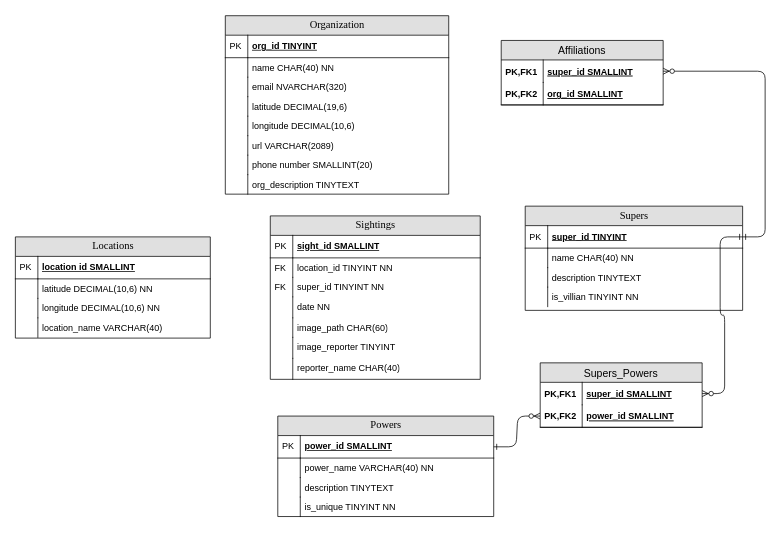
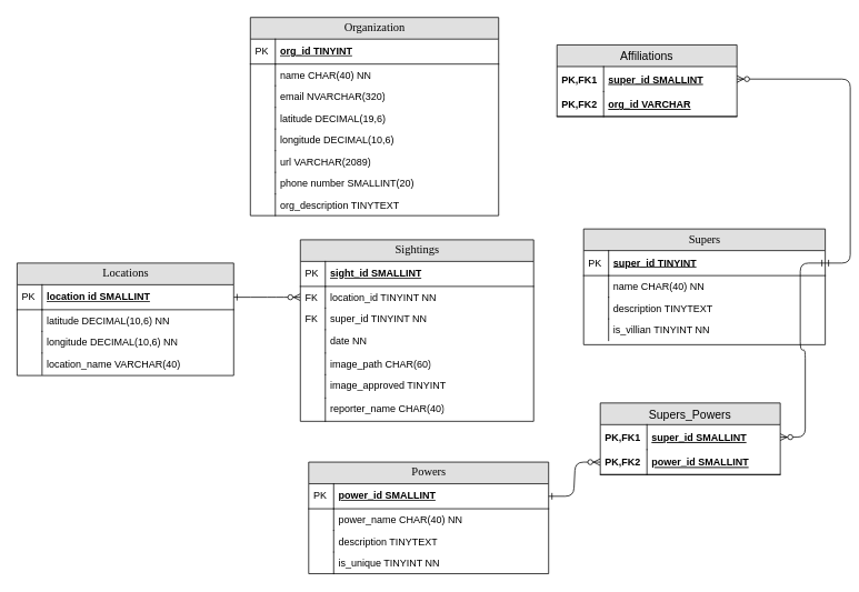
- <mxCell id="15" value="org_id SMALLINT" style="shape=partialRectangle;top=0;left=0;right=0;bottom=1;align=left;verticalAlign=middle;fillColor=none;spacingLeft=60;spacingRight=4;overflow=hidden;rotatable=0;points=[[0,0.5],[1,0.5]];portConstraint=eastwest;dropTarget=0;fontStyle=5;fontSize=12;" parent="12" vertex="1"><mxGeometry y="56" width="216" height="30" as="geometry" /></mxCell>
+ <mxCell id="15" value="org_id VARCHAR" style="shape=partialRectangle;top=0;left=0;right=0;bottom=1;align=left;verticalAlign=middle;fillColor=none;spacingLeft=60;spacingRight=4;overflow=hidden;rotatable=0;points=[[0,0.5],[1,0.5]];portConstraint=eastwest;dropTarget=0;fontStyle=5;fontSize=12;" parent="12" vertex="1"><mxGeometry y="56" width="216" height="30" as="geometry" /></mxCell>
+ <mxCell id="26" value="" style="edgeStyle=entityRelationEdgeStyle;fontSize=12;html=1;endArrow=ERzeroToMany;startArrow=ERone;exitX=1;exitY=0.5;exitDx=0;exitDy=0;entryX=0;entryY=0.5;entryDx=0;entryDy=0;startFill=0;" parent="1" source="18" target="30" edge="1"><mxGeometry width="100" height="100" relative="1" as="geometry"><mxPoint x="262.222" y="575" as="sourcePoint" /><mxPoint x="362.222" y="475" as="targetPoint" /></mxGeometry></mxCell>
- <mxCell id="38" value="image_reporter TINYINT&amp;nbsp;" style="shape=partialRectangle;top=0;left=0;right=0;bottom=0;html=1;align=left;verticalAlign=top;fillColor=none;spacingLeft=34;spacingRight=4;whiteSpace=wrap;overflow=hidden;rotatable=0;points=[[0,0.5],[1,0.5]];portConstraint=eastwest;dropTarget=0;" vertex="1" parent="27"><mxGeometry y="162" width="280" height="28" as="geometry" /></mxCell>
+ <mxCell id="38" value="image_approved TINYINT&amp;nbsp;" style="shape=partialRectangle;top=0;left=0;right=0;bottom=0;html=1;align=left;verticalAlign=top;fillColor=none;spacingLeft=34;spacingRight=4;whiteSpace=wrap;overflow=hidden;rotatable=0;points=[[0,0.5],[1,0.5]];portConstraint=eastwest;dropTarget=0;" vertex="1" parent="27"><mxGeometry y="162" width="280" height="28" as="geometry" /></mxCell>
- <mxCell id="5" value="power_name VARCHAR(40) NN" style="shape=partialRectangle;top=0;left=0;right=0;bottom=0;html=1;align=left;verticalAlign=top;fillColor=none;spacingLeft=34;spacingRight=4;whiteSpace=wrap;overflow=hidden;rotatable=0;points=[[0,0.5],[1,0.5]];portConstraint=eastwest;dropTarget=0;" parent="2" vertex="1"><mxGeometry y="56" width="288" height="26" as="geometry" /></mxCell>
+ <mxCell id="5" value="power_name CHAR(40) NN" style="shape=partialRectangle;top=0;left=0;right=0;bottom=0;html=1;align=left;verticalAlign=top;fillColor=none;spacingLeft=34;spacingRight=4;whiteSpace=wrap;overflow=hidden;rotatable=0;points=[[0,0.5],[1,0.5]];portConstraint=eastwest;dropTarget=0;" parent="2" vertex="1"><mxGeometry y="56" width="288" height="26" as="geometry" /></mxCell>
